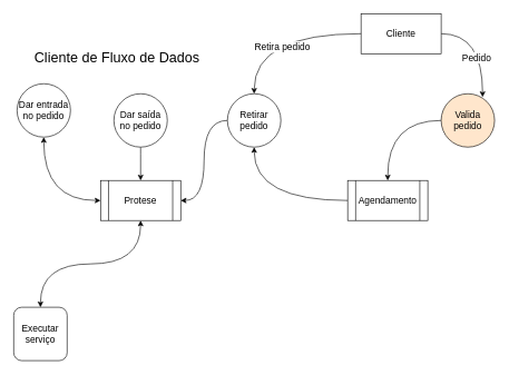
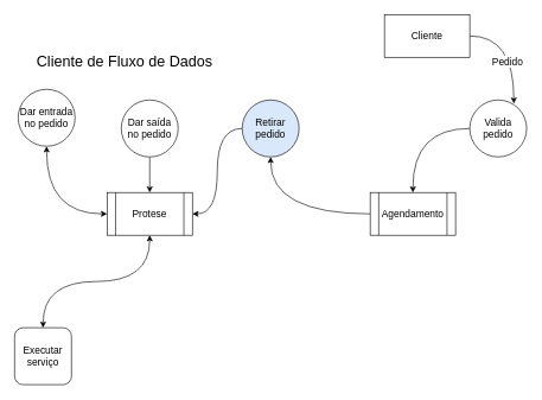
- <mxCell id="10" style="edgeStyle=orthogonalEdgeStyle;curved=1;rounded=0;orthogonalLoop=1;jettySize=auto;html=1;startArrow=classic;startFill=1;endArrow=none;endFill=0;strokeWidth=1;entryX=0;entryY=0.5;entryDx=0;entryDy=0;exitX=0.5;exitY=0;exitDx=0;exitDy=0;fontSize=14;" edge="1" parent="1" source="12" target="4"><mxGeometry relative="1" as="geometry" /></mxCell>
- <mxCell id="11" value="Retira pedido" style="edgeLabel;html=1;align=center;verticalAlign=middle;resizable=0;points=[];fontSize=14;" connectable="0" vertex="1" parent="10"><mxGeometry x="0.047" y="-19" relative="1" as="geometry"><mxPoint as="offset" /></mxGeometry></mxCell>
- <mxCell id="12" value="Retirar pedido" style="ellipse;whiteSpace=wrap;html=1;aspect=fixed;fontSize=14;" vertex="1" parent="1"><mxGeometry x="340" y="140" width="80" height="80" as="geometry" /></mxCell>
+ <mxCell id="12" value="Retirar pedido" style="ellipse;whiteSpace=wrap;html=1;aspect=fixed;fontSize=14;fillColor=#dae8fc;" vertex="1" parent="1"><mxGeometry x="340" y="140" width="80" height="80" as="geometry" /></mxCell>
- <mxCell id="6" value="Valida pedido" style="ellipse;whiteSpace=wrap;html=1;aspect=fixed;fontSize=14;fillColor=#ffe6cc;" vertex="1" parent="1"><mxGeometry x="660" y="140" width="80" height="80" as="geometry" /></mxCell>
+ <mxCell id="6" value="Valida pedido" style="ellipse;whiteSpace=wrap;html=1;aspect=fixed;fontSize=14;" vertex="1" parent="1"><mxGeometry x="660" y="140" width="80" height="80" as="geometry" /></mxCell>
